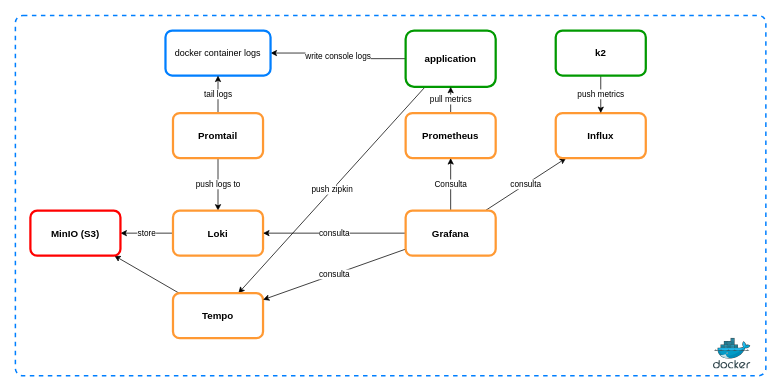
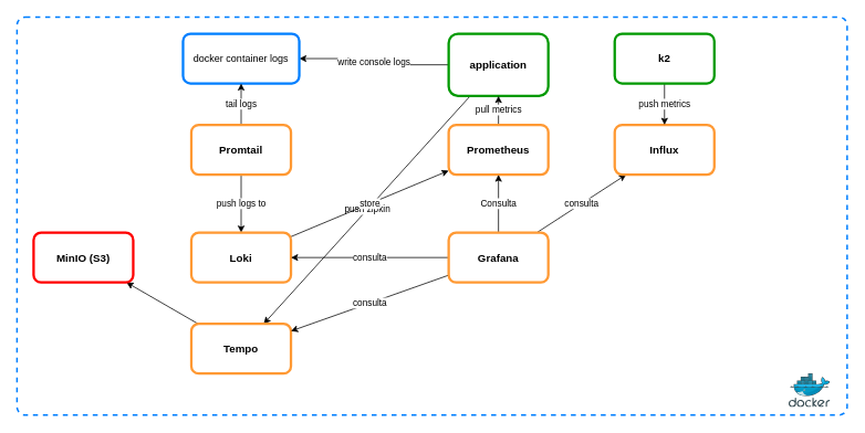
- <mxCell id="11" value="store" style="edgeStyle=none;rounded=0;orthogonalLoop=1;jettySize=auto;html=1;fontSize=11;fontColor=#000000;" edge="1" parent="1" source="12" target="17"><mxGeometry relative="1" as="geometry" /></mxCell>
+ <mxCell id="11" value="store" style="edgeStyle=none;rounded=0;orthogonalLoop=1;jettySize=auto;html=1;fontSize=11;fontColor=#000000;" edge="1" parent="1" source="12" target="16"><mxGeometry relative="1" as="geometry" /></mxCell>
